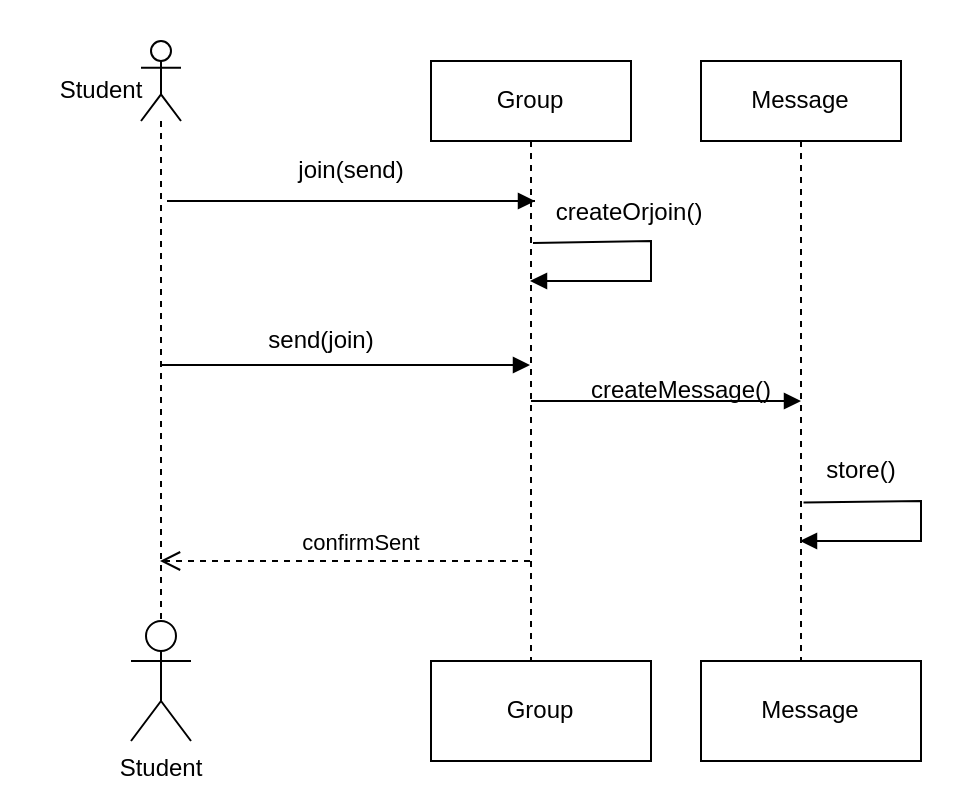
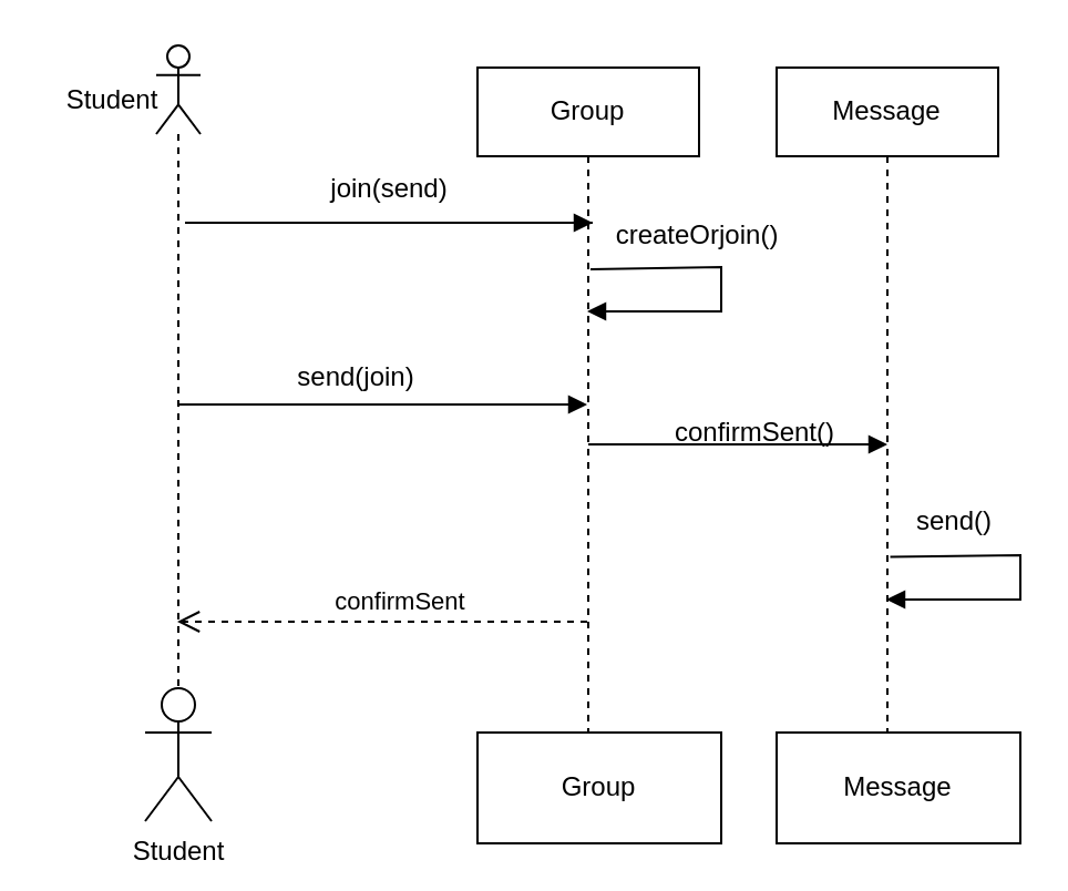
- <mxCell id="19" value="createMessage()" style="text;html=1;align=center;verticalAlign=middle;resizable=0;points=[];autosize=1;strokeColor=none;fillColor=none;" vertex="1" parent="1"><mxGeometry x="285" y="180" width="110" height="30" as="geometry" /></mxCell>
+ <mxCell id="19" value="confirmSent()" style="text;html=1;align=center;verticalAlign=middle;resizable=0;points=[];autosize=1;strokeColor=none;fillColor=none;" vertex="1" parent="1"><mxGeometry x="285" y="180" width="110" height="30" as="geometry" /></mxCell>
- <mxCell id="8" value="store()" style="text;html=1;align=center;verticalAlign=middle;resizable=0;points=[];autosize=1;strokeColor=none;fillColor=none;" vertex="1" parent="1"><mxGeometry x="400" y="220" width="60" height="30" as="geometry" /></mxCell>
+ <mxCell id="8" value="send()" style="text;html=1;align=center;verticalAlign=middle;resizable=0;points=[];autosize=1;strokeColor=none;fillColor=none;" vertex="1" parent="1"><mxGeometry x="400" y="220" width="60" height="30" as="geometry" /></mxCell>
